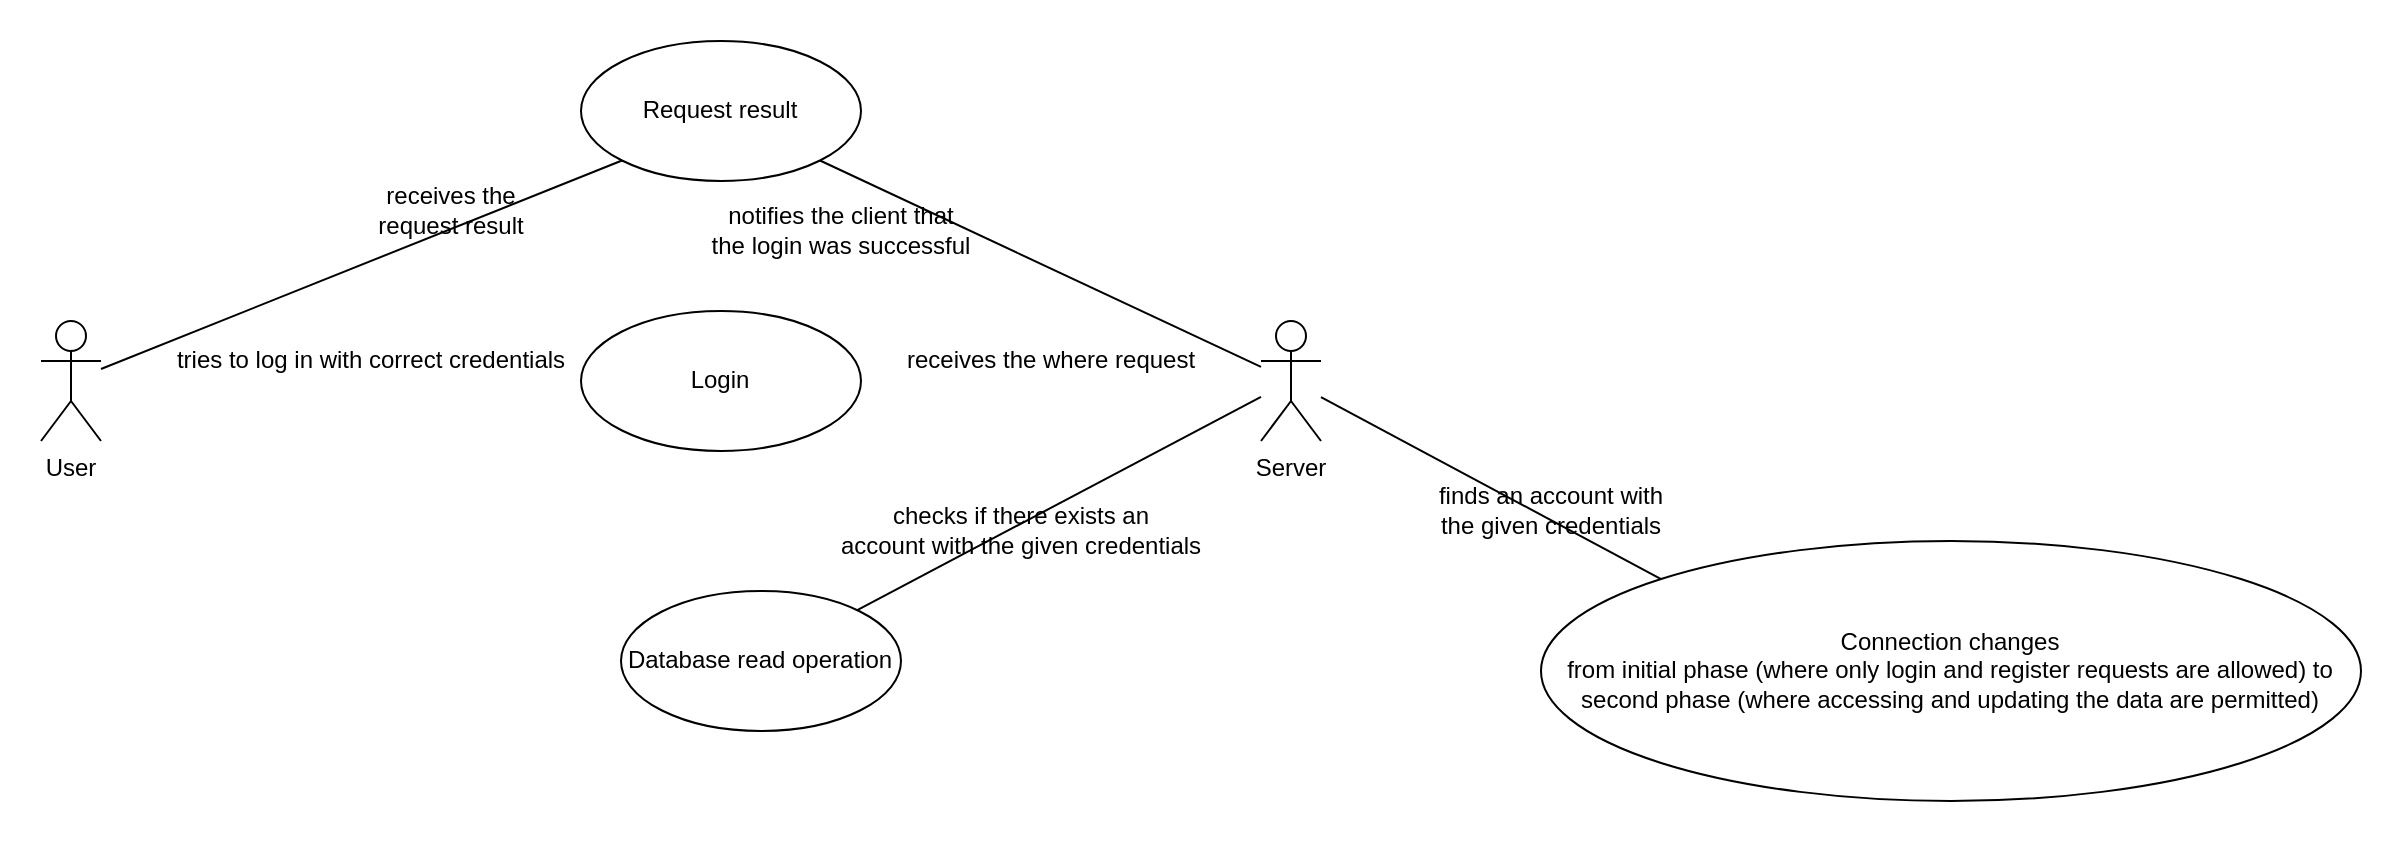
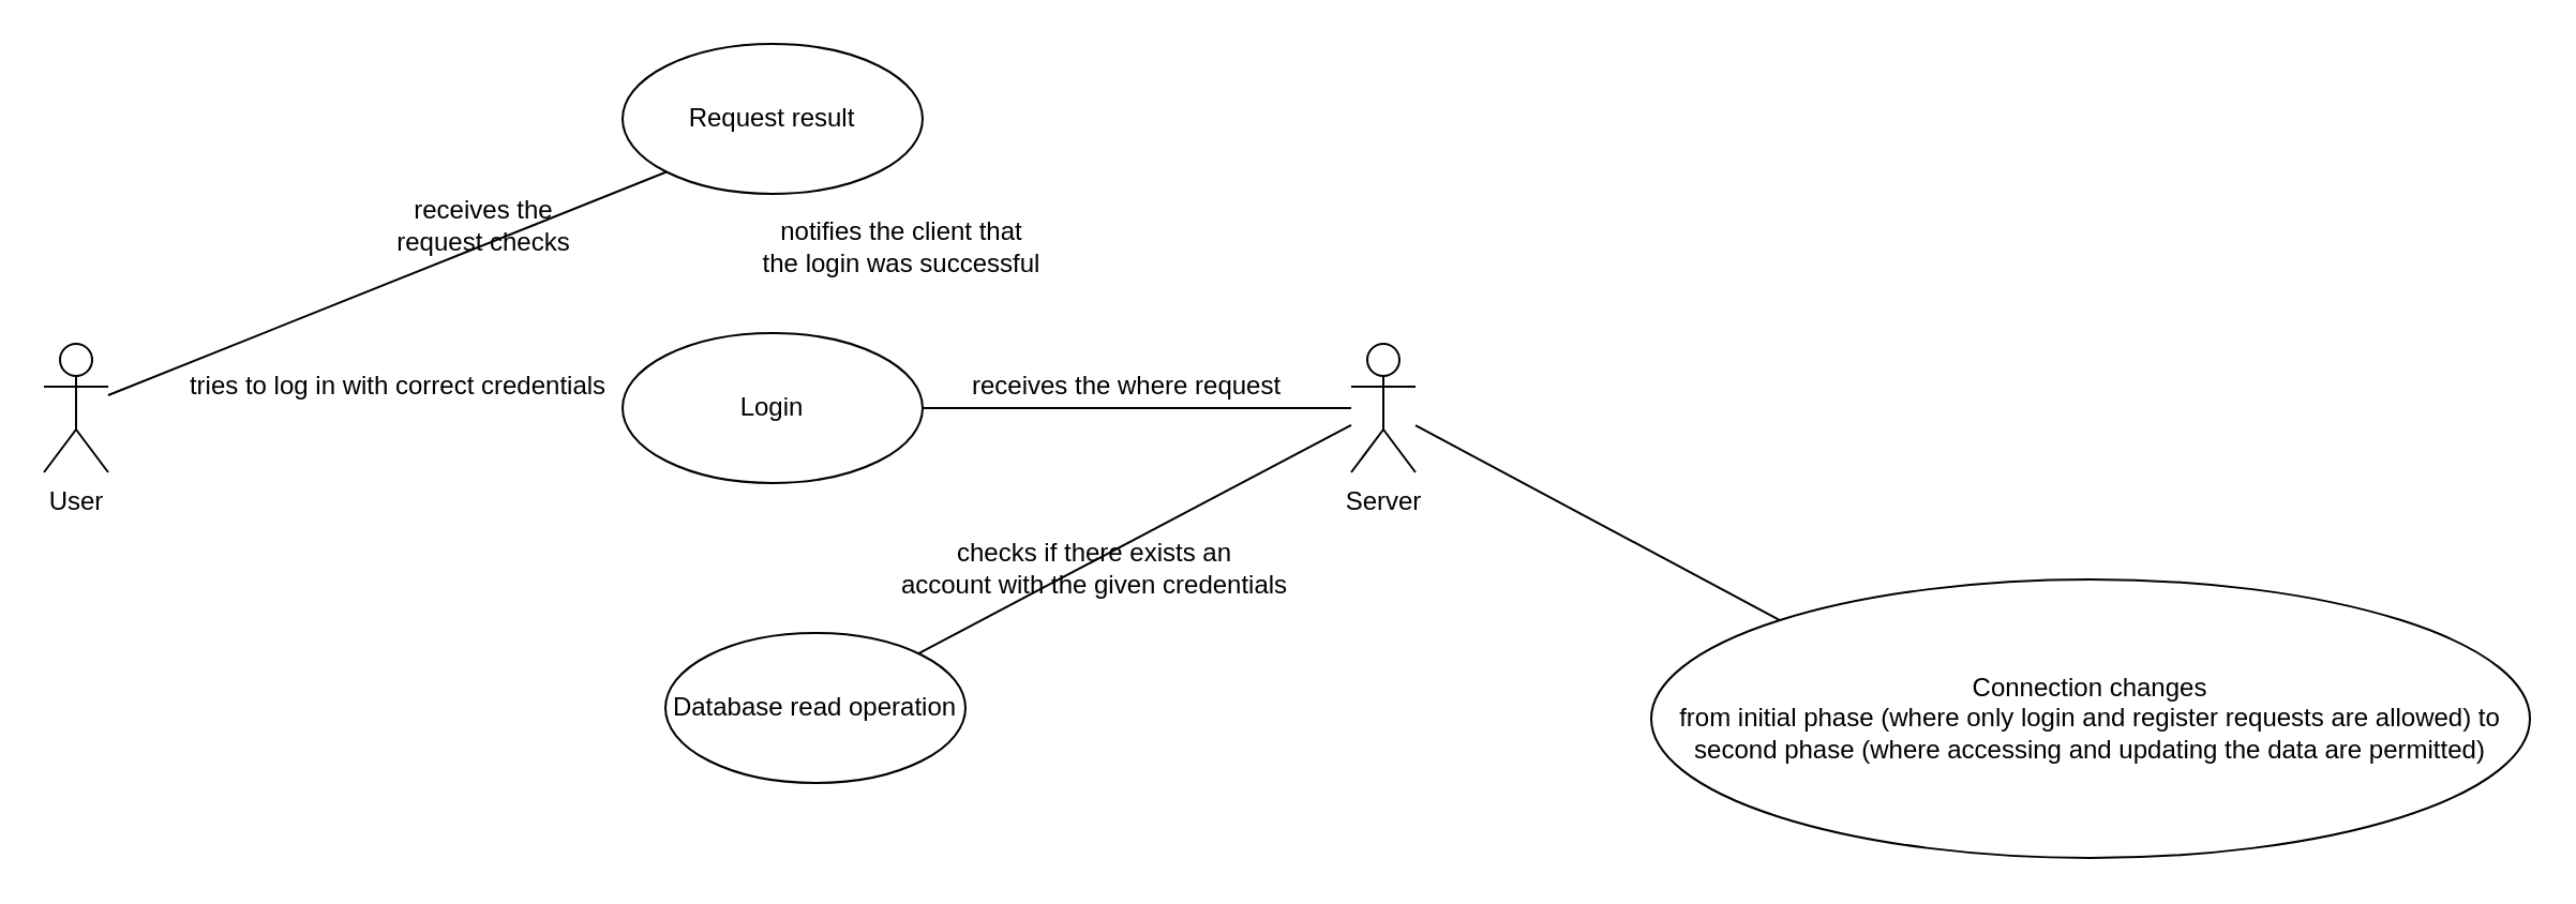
- <mxCell id="18" value="receives the &lt;br&gt;request result" style="text;html=1;align=center;verticalAlign=middle;resizable=0;points=[];autosize=1;strokeColor=none;fillColor=none;" vertex="1" parent="1"><mxGeometry x="180" y="90" width="90" height="30" as="geometry" /></mxCell>
+ <mxCell id="18" value="receives the &lt;br&gt;request checks" style="text;html=1;align=center;verticalAlign=middle;resizable=0;points=[];autosize=1;strokeColor=none;fillColor=none;" vertex="1" parent="1"><mxGeometry x="180" y="90" width="90" height="30" as="geometry" /></mxCell>
- <mxCell id="7" style="edgeStyle=none;rounded=0;orthogonalLoop=1;jettySize=auto;html=1;entryX=1;entryY=1;entryDx=0;entryDy=0;endArrow=none;endFill=0;" edge="1" parent="1" source="8" target="16"><mxGeometry relative="1" as="geometry" /></mxCell>
+ <mxCell id="4" style="edgeStyle=orthogonalEdgeStyle;rounded=0;orthogonalLoop=1;jettySize=auto;html=1;entryX=1;entryY=0.5;entryDx=0;entryDy=0;endArrow=none;endFill=0;" edge="1" parent="1" source="8" target="9"><mxGeometry relative="1" as="geometry" /></mxCell>
- <mxCell id="15" value="finds an account with&lt;br&gt;the given credentials" style="text;html=1;align=center;verticalAlign=middle;resizable=0;points=[];autosize=1;strokeColor=none;fillColor=none;" vertex="1" parent="1"><mxGeometry x="710" y="240" width="130" height="30" as="geometry" /></mxCell>
